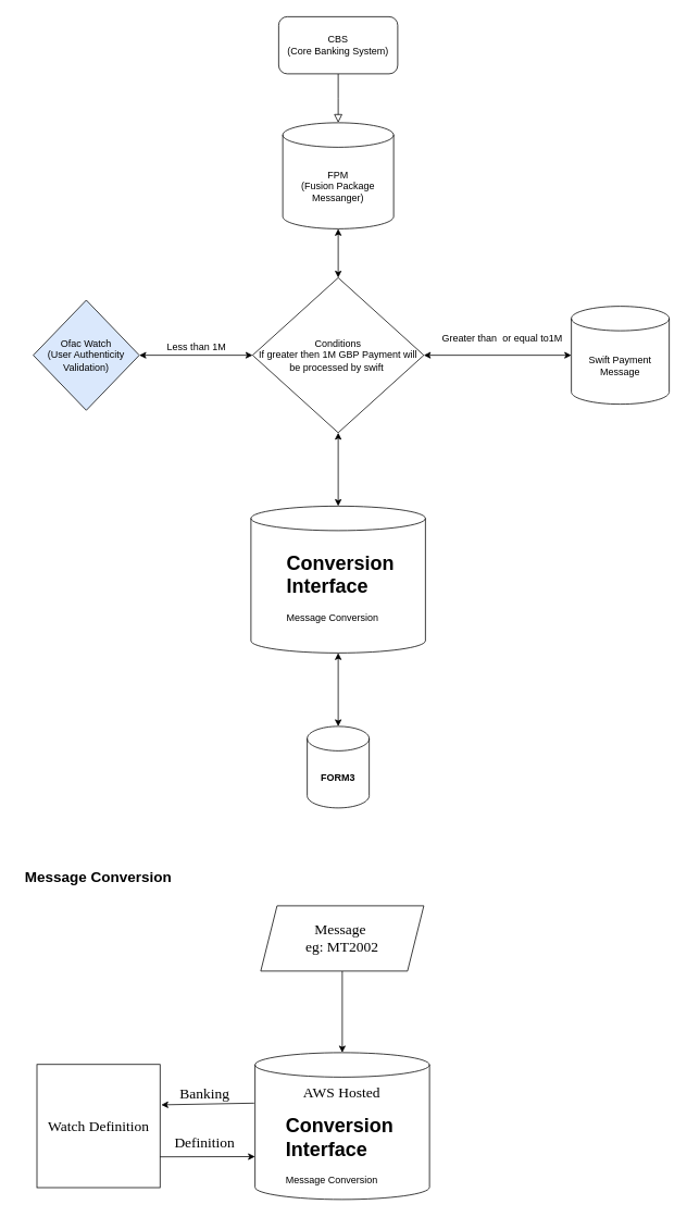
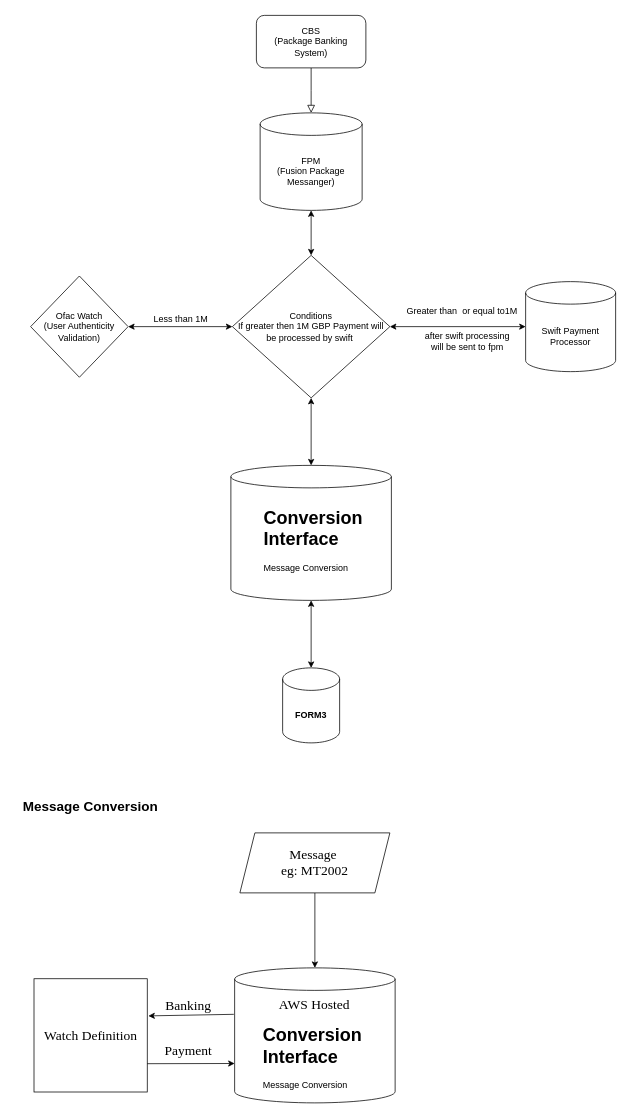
- <mxCell id="3" value="CBS&lt;br&gt;(Core Banking System)" style="rounded=1;whiteSpace=wrap;html=1;fontSize=12;glass=0;strokeWidth=1;shadow=0;" parent="1" vertex="1"><mxGeometry x="341" y="20" width="146" height="70" as="geometry" /></mxCell>
+ <mxCell id="3" value="CBS&lt;br&gt;(Package Banking System)" style="rounded=1;whiteSpace=wrap;html=1;fontSize=12;glass=0;strokeWidth=1;shadow=0;" parent="1" vertex="1"><mxGeometry x="341" y="20" width="146" height="70" as="geometry" /></mxCell>
- <mxCell id="12" value="Ofac Watch&lt;br&gt;(User Authenticity Validation)" style="rhombus;whiteSpace=wrap;html=1;fillColor=#dae8fc;" vertex="1" parent="1"><mxGeometry x="40" y="367.5" width="130" height="135" as="geometry" /></mxCell>
+ <mxCell id="12" value="Ofac Watch&lt;br&gt;(User Authenticity Validation)" style="rhombus;whiteSpace=wrap;html=1;" vertex="1" parent="1"><mxGeometry x="40" y="367.5" width="130" height="135" as="geometry" /></mxCell>
- <mxCell id="9" value="Swift Payment Message" style="shape=cylinder3;whiteSpace=wrap;html=1;boundedLbl=1;backgroundOutline=1;size=15;" vertex="1" parent="1"><mxGeometry x="700" y="375" width="120" height="120" as="geometry" /></mxCell>
+ <mxCell id="9" value="Swift Payment Processor" style="shape=cylinder3;whiteSpace=wrap;html=1;boundedLbl=1;backgroundOutline=1;size=15;" vertex="1" parent="1"><mxGeometry x="700" y="375" width="120" height="120" as="geometry" /></mxCell>
+ <mxCell id="15" value="after swift processing &lt;br&gt;will be sent to fpm" style="text;html=1;align=center;verticalAlign=middle;resizable=0;points=[];autosize=1;strokeColor=none;fillColor=none;" vertex="1" parent="1"><mxGeometry x="552" y="435" width="140" height="40" as="geometry" /></mxCell>
- <mxCell id="29" value="Definition" style="text;html=1;align=center;verticalAlign=middle;resizable=0;points=[];autosize=1;strokeColor=none;fillColor=none;fontSize=18;fontFamily=Georgia;" vertex="1" parent="1"><mxGeometry x="200" y="1380" width="100" height="40" as="geometry" /></mxCell>
+ <mxCell id="29" value="Payment" style="text;html=1;align=center;verticalAlign=middle;resizable=0;points=[];autosize=1;strokeColor=none;fillColor=none;fontSize=18;fontFamily=Georgia;" vertex="1" parent="1"><mxGeometry x="200" y="1380" width="100" height="40" as="geometry" /></mxCell>
